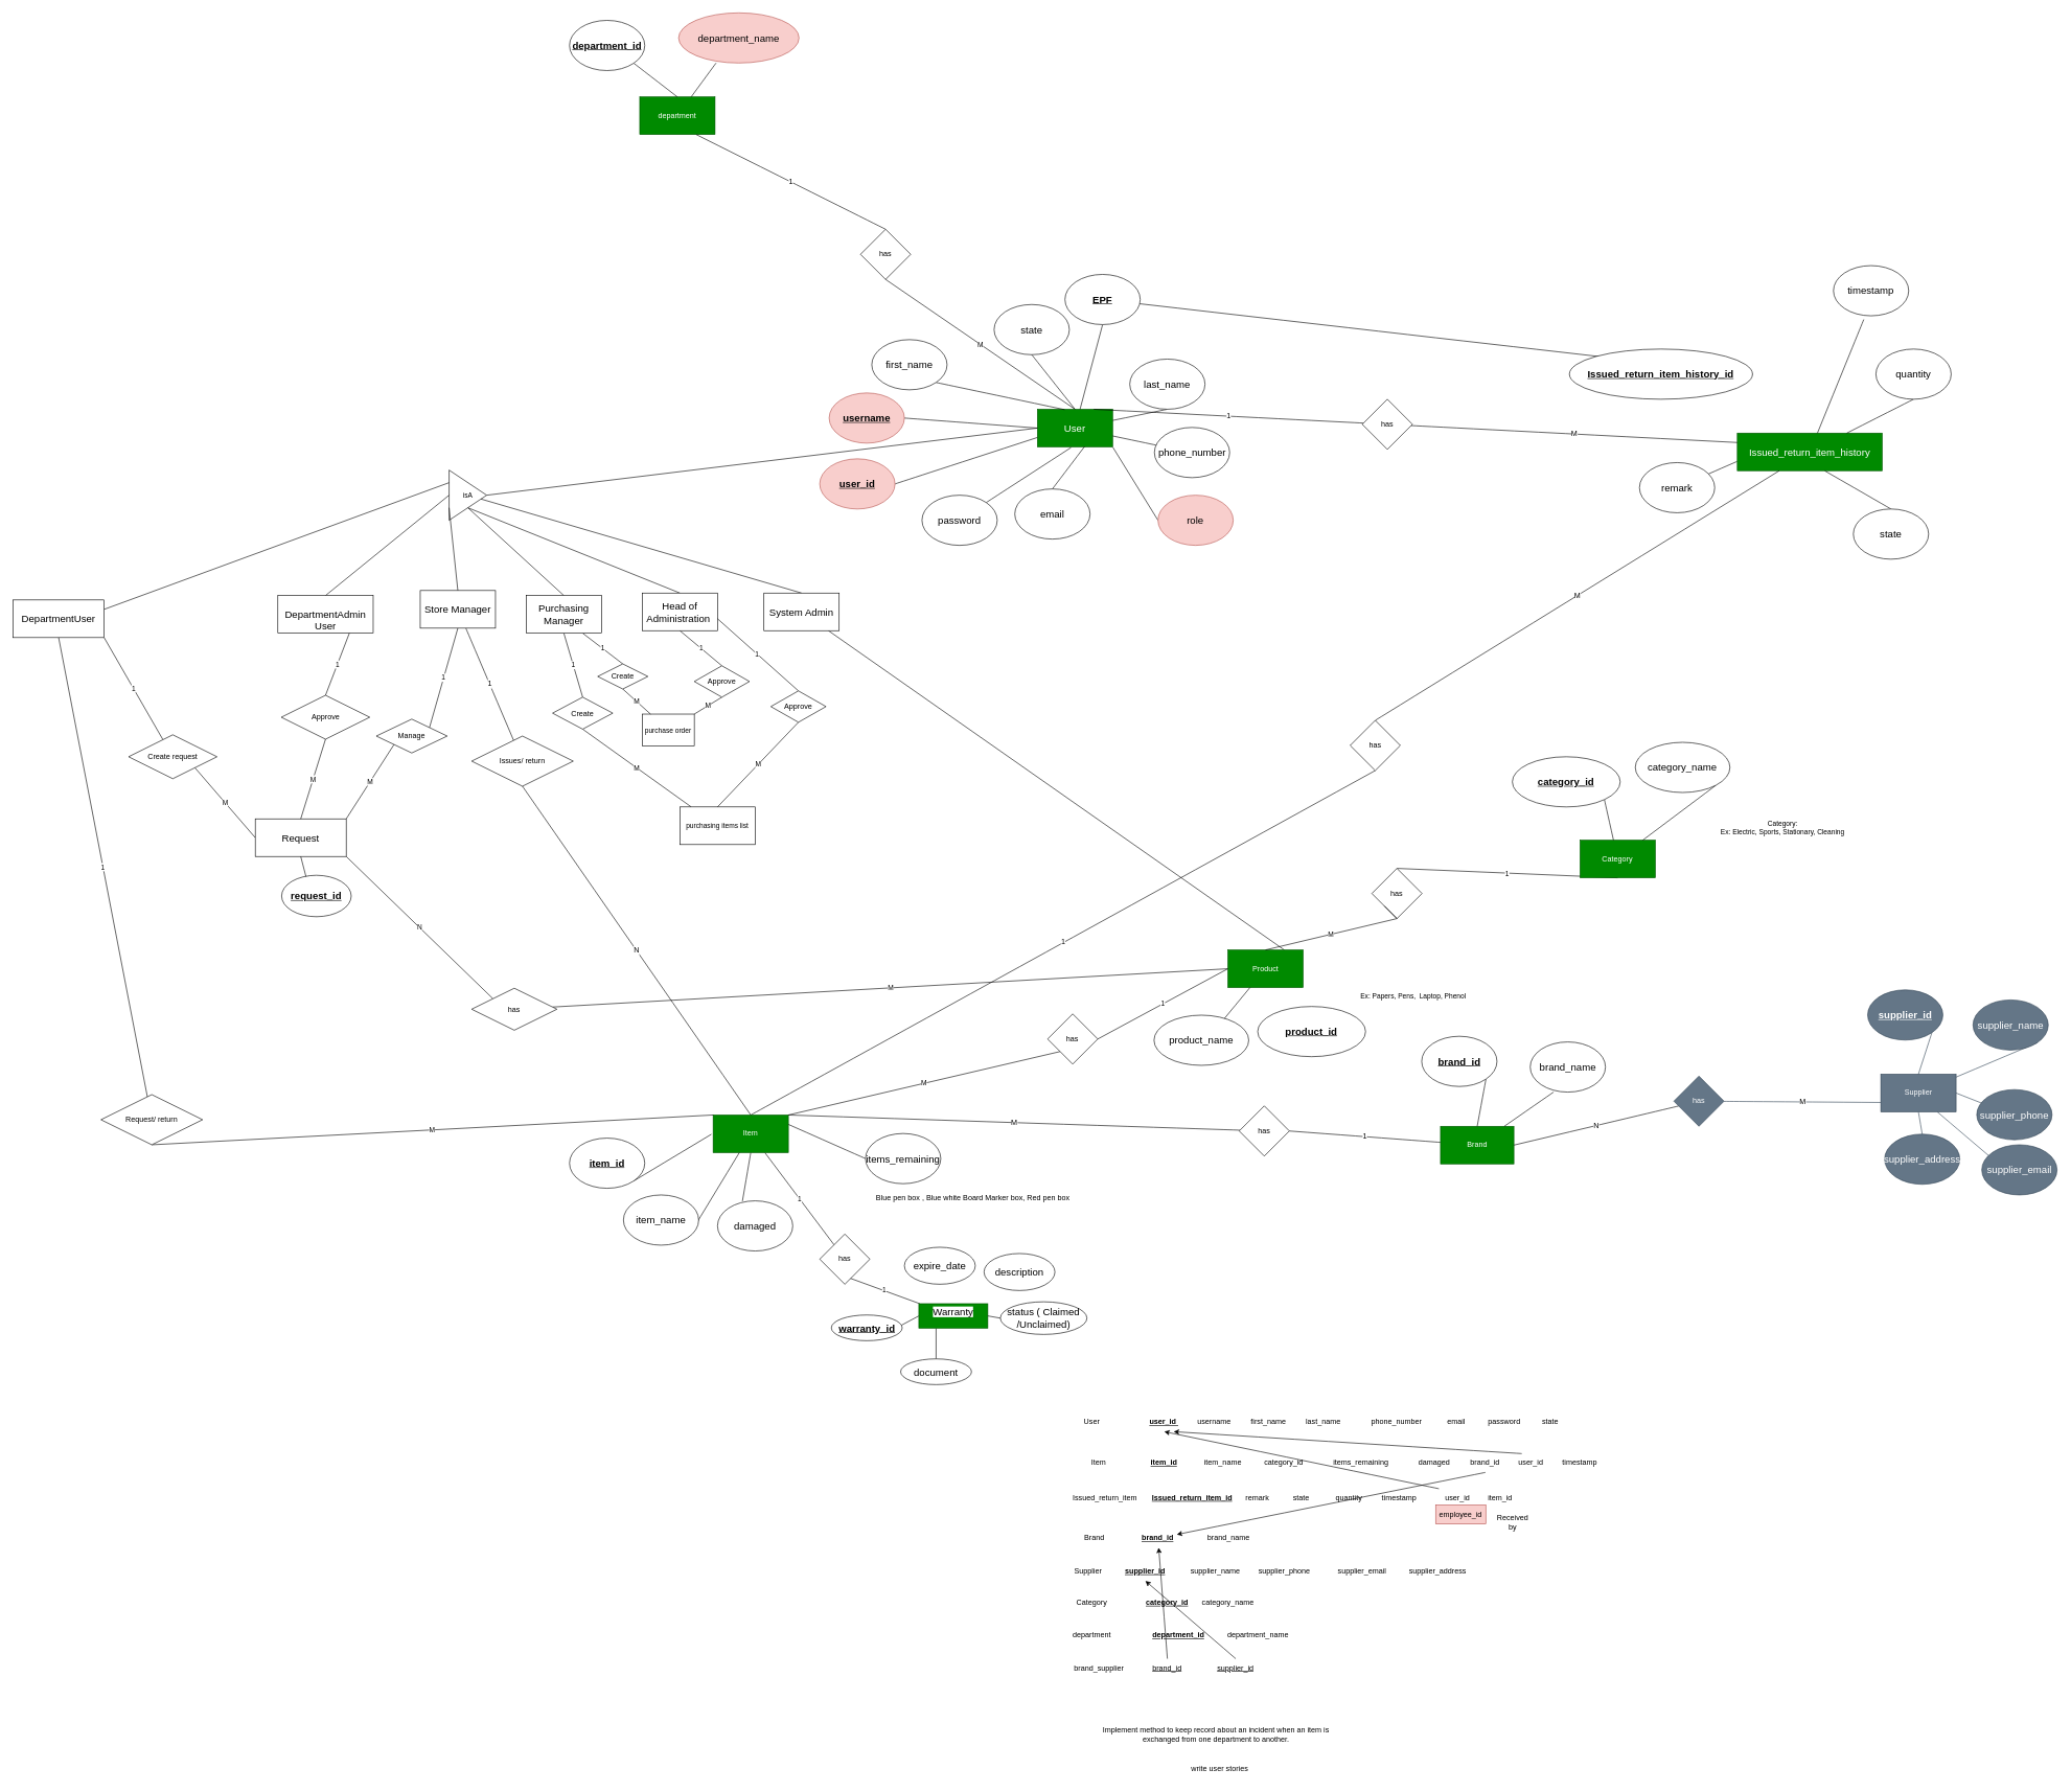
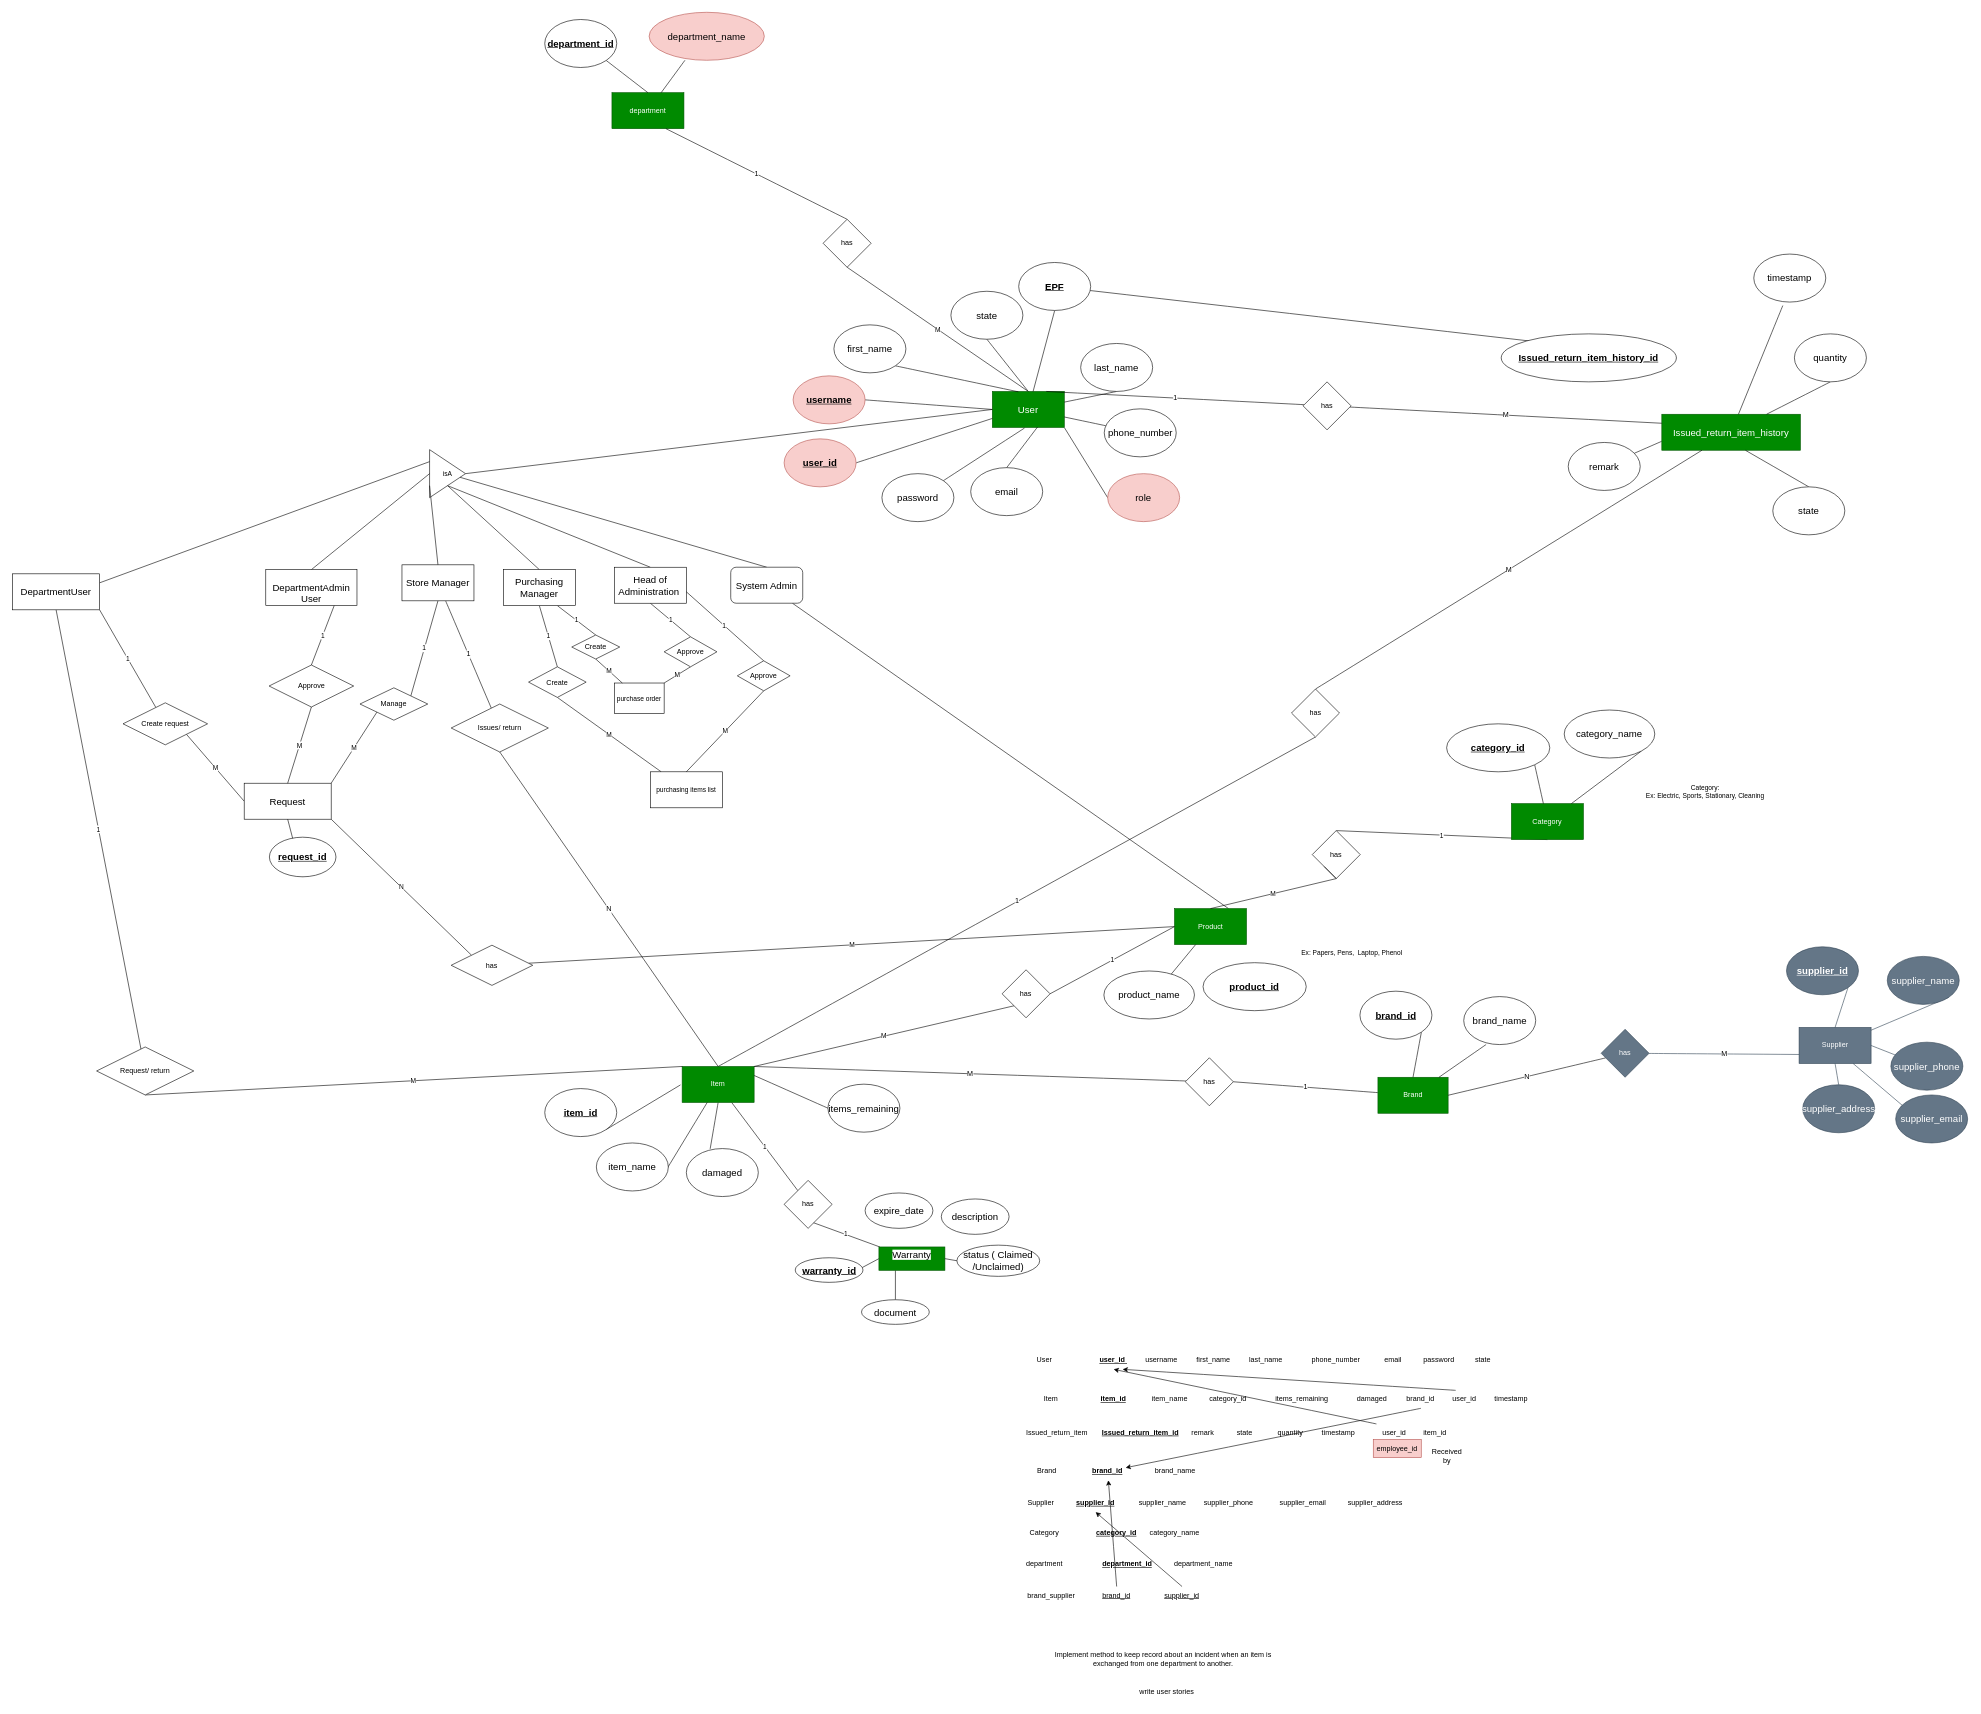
- <mxCell id="176" value="System Admin" style="rounded=0;whiteSpace=wrap;html=1;fontSize=16;" parent="1" vertex="1"><mxGeometry x="1217" y="945" width="120" height="60" as="geometry" /></mxCell>
+ <mxCell id="176" value="System Admin" style="whiteSpace=wrap;html=1;fontSize=16;rounded=1;" parent="1" vertex="1"><mxGeometry x="1217" y="945" width="120" height="60" as="geometry" /></mxCell>
- <mxCell id="214" value="Blue pen box , Blue white Board Marker box, Red pen box" style="text;html=1;align=center;verticalAlign=middle;resizable=0;points=[];autosize=1;strokeColor=none;fillColor=none;" parent="1" vertex="1"><mxGeometry x="1386" y="1897" width="327" height="26" as="geometry" /></mxCell>
